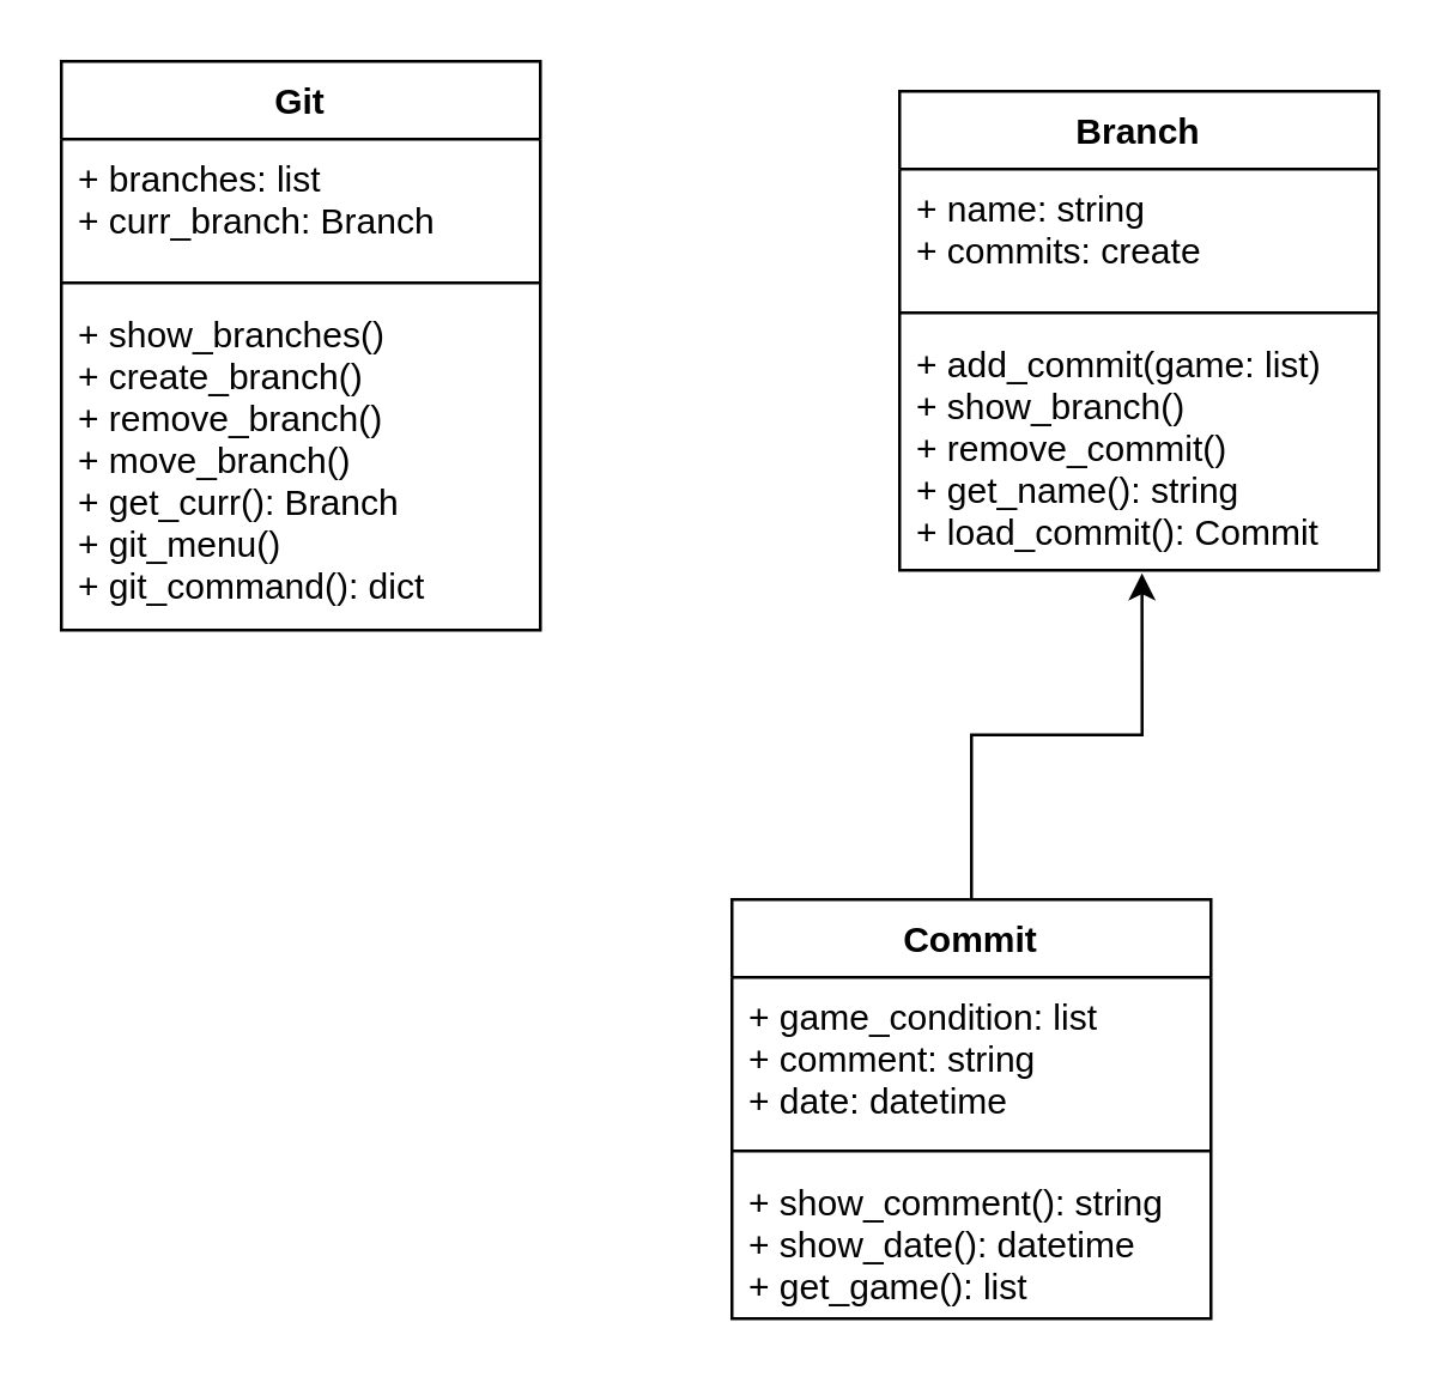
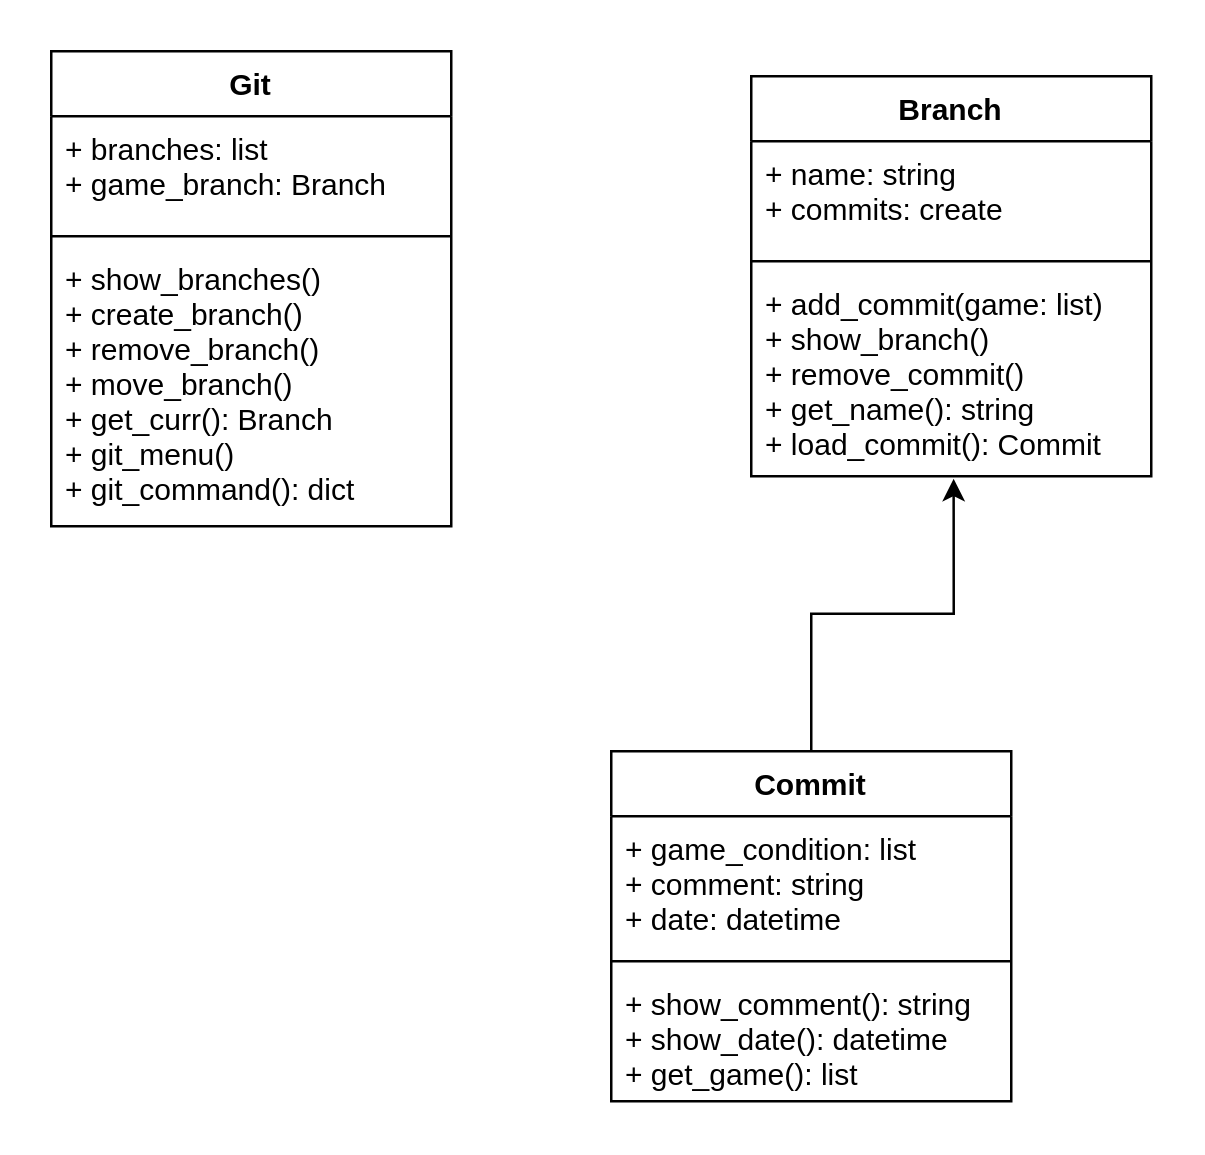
- <mxCell id="3" value="+ branches: list&#10;+ curr_branch: Branch" style="text;strokeColor=none;fillColor=none;align=left;verticalAlign=top;spacingLeft=4;spacingRight=4;overflow=hidden;rotatable=0;points=[[0,0.5],[1,0.5]];portConstraint=eastwest;" vertex="1" parent="2"><mxGeometry y="26" width="160" height="44" as="geometry" /></mxCell>
+ <mxCell id="3" value="+ branches: list&#10;+ game_branch: Branch" style="text;strokeColor=none;fillColor=none;align=left;verticalAlign=top;spacingLeft=4;spacingRight=4;overflow=hidden;rotatable=0;points=[[0,0.5],[1,0.5]];portConstraint=eastwest;" vertex="1" parent="2"><mxGeometry y="26" width="160" height="44" as="geometry" /></mxCell>
